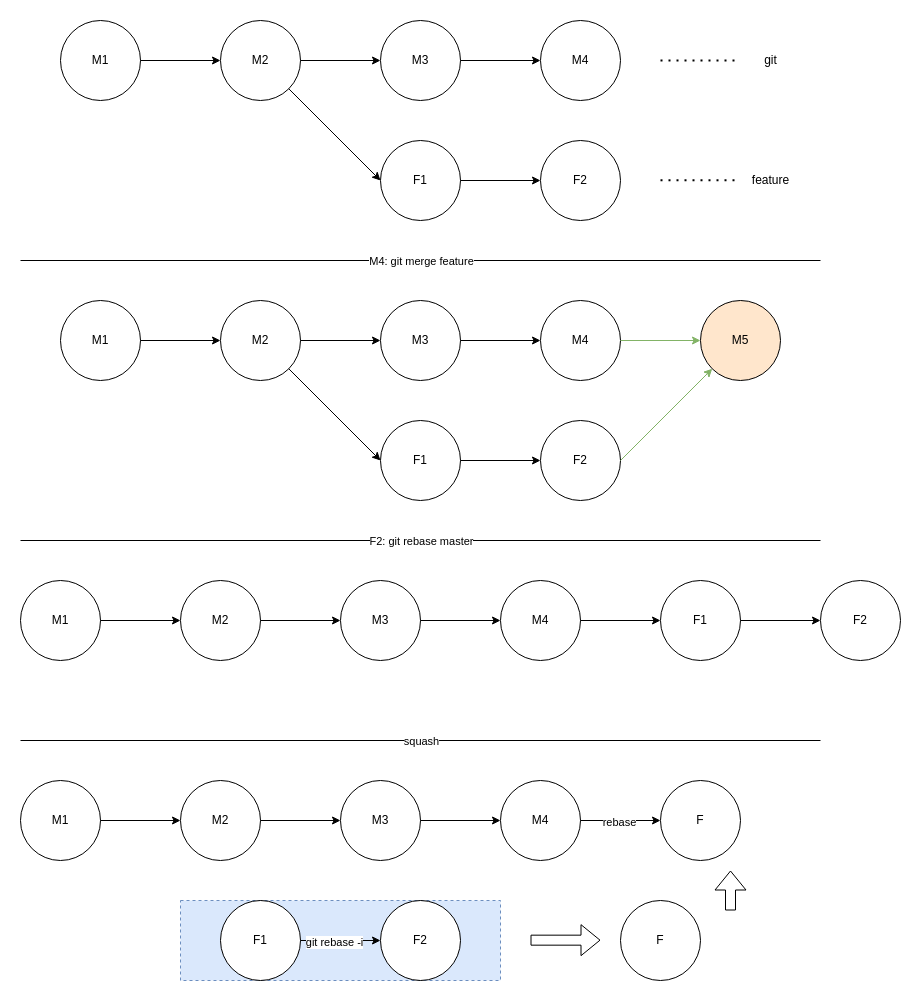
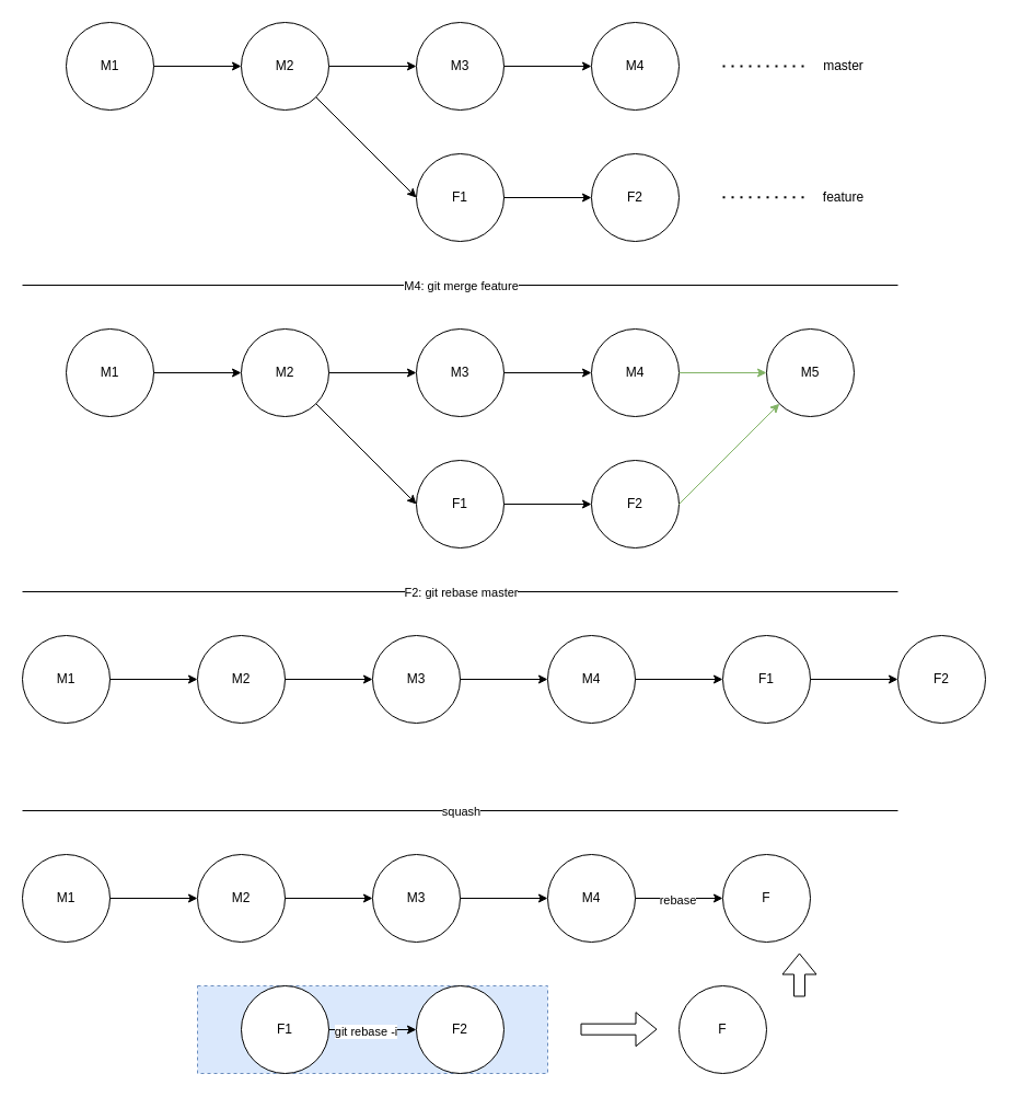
- <mxCell id="16" value="git" style="text;html=1;align=center;verticalAlign=middle;resizable=0;points=[];autosize=1;strokeColor=none;fillColor=none;" parent="1" vertex="1"><mxGeometry x="740" y="45" width="60" height="30" as="geometry" /></mxCell>
+ <mxCell id="16" value="master" style="text;html=1;align=center;verticalAlign=middle;resizable=0;points=[];autosize=1;strokeColor=none;fillColor=none;" parent="1" vertex="1"><mxGeometry x="740" y="45" width="60" height="30" as="geometry" /></mxCell>
- <mxCell id="32" value="M5" style="ellipse;whiteSpace=wrap;html=1;aspect=fixed;fillColor=#ffe6cc;" parent="1" vertex="1"><mxGeometry x="700" y="300" width="80" height="80" as="geometry" /></mxCell>
+ <mxCell id="32" value="M5" style="ellipse;whiteSpace=wrap;html=1;aspect=fixed;" parent="1" vertex="1"><mxGeometry x="700" y="300" width="80" height="80" as="geometry" /></mxCell>
